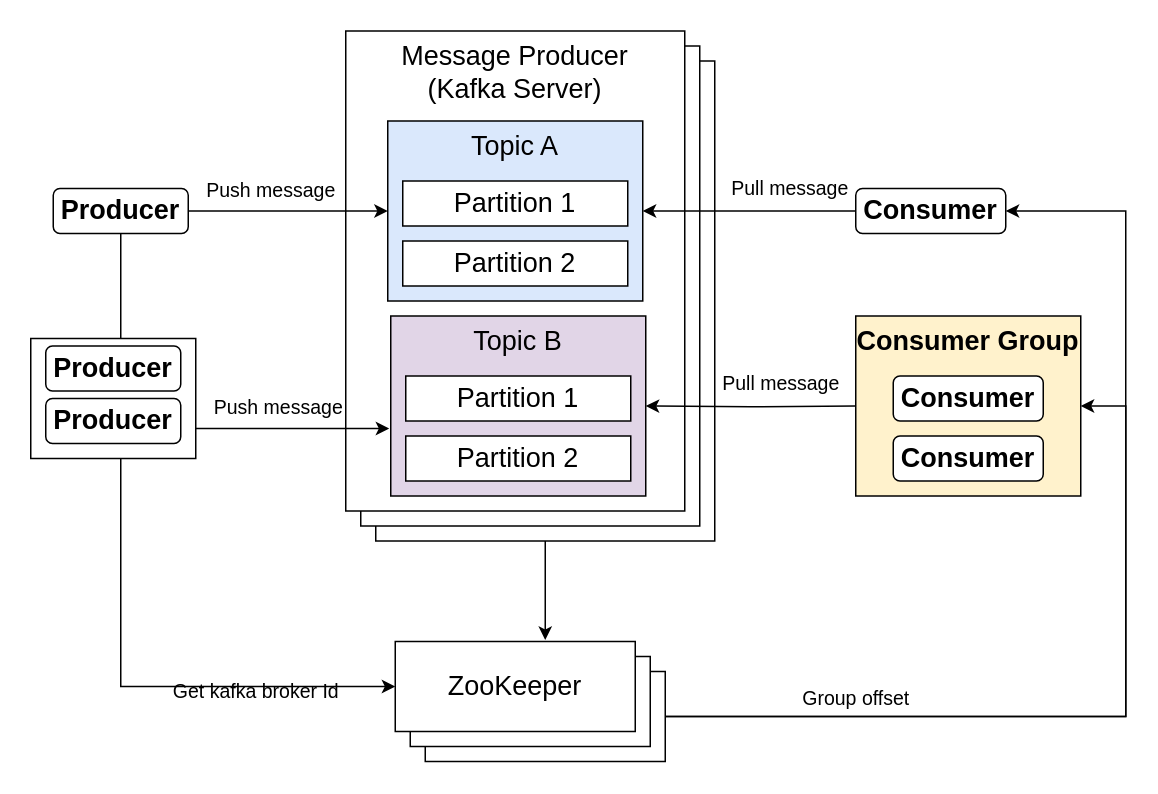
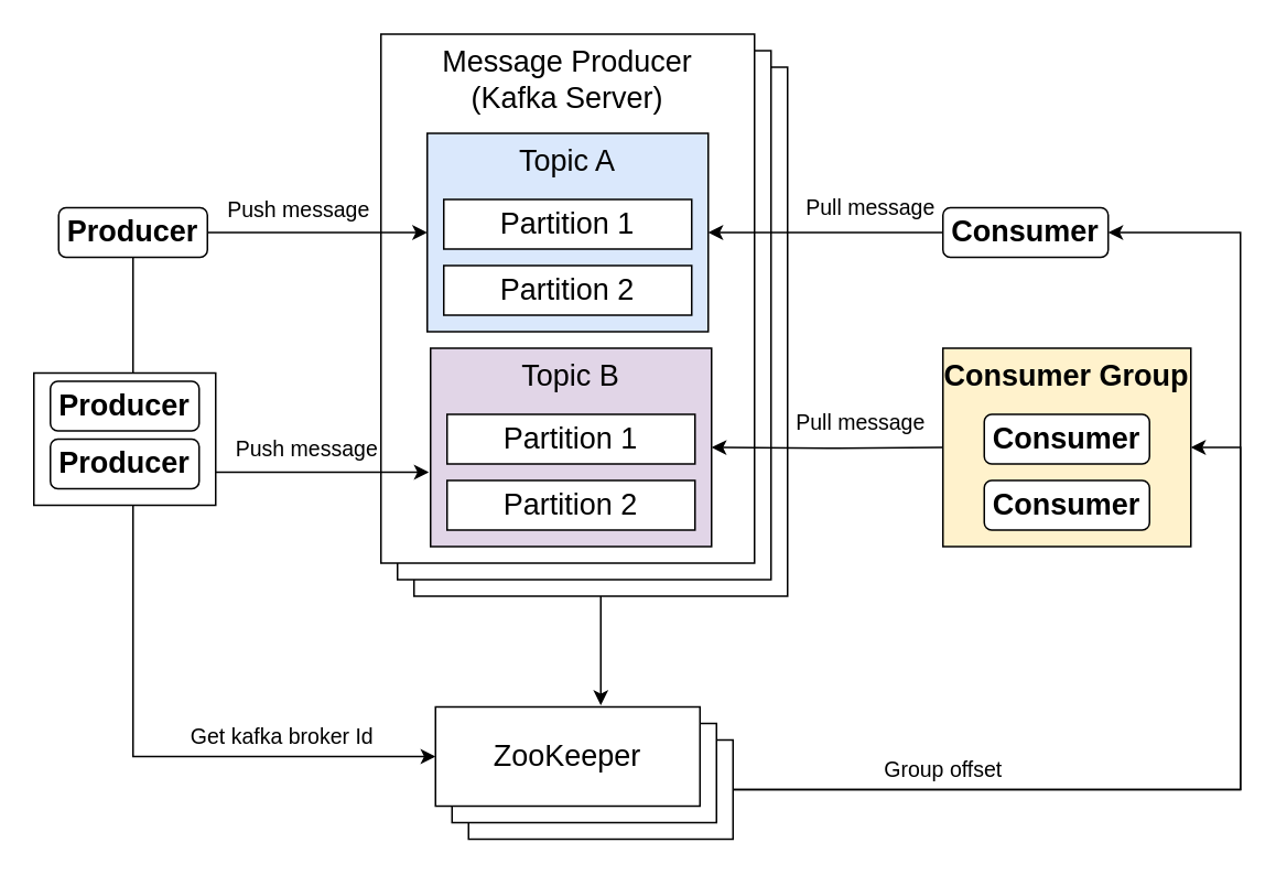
- <mxCell id="27" value="Get kafka broker Id" style="text;html=1;align=center;verticalAlign=middle;resizable=0;points=[];autosize=1;strokeColor=none;fillColor=none;fontSize=13;" vertex="1" parent="1"><mxGeometry x="105" y="445" width="130" height="30" as="geometry" /></mxCell>
+ <mxCell id="27" value="Get kafka broker Id" style="text;html=1;align=center;verticalAlign=middle;resizable=0;points=[];autosize=1;strokeColor=none;fillColor=none;fontSize=13;" vertex="1" parent="1"><mxGeometry x="105" y="430" width="130" height="30" as="geometry" /></mxCell>
